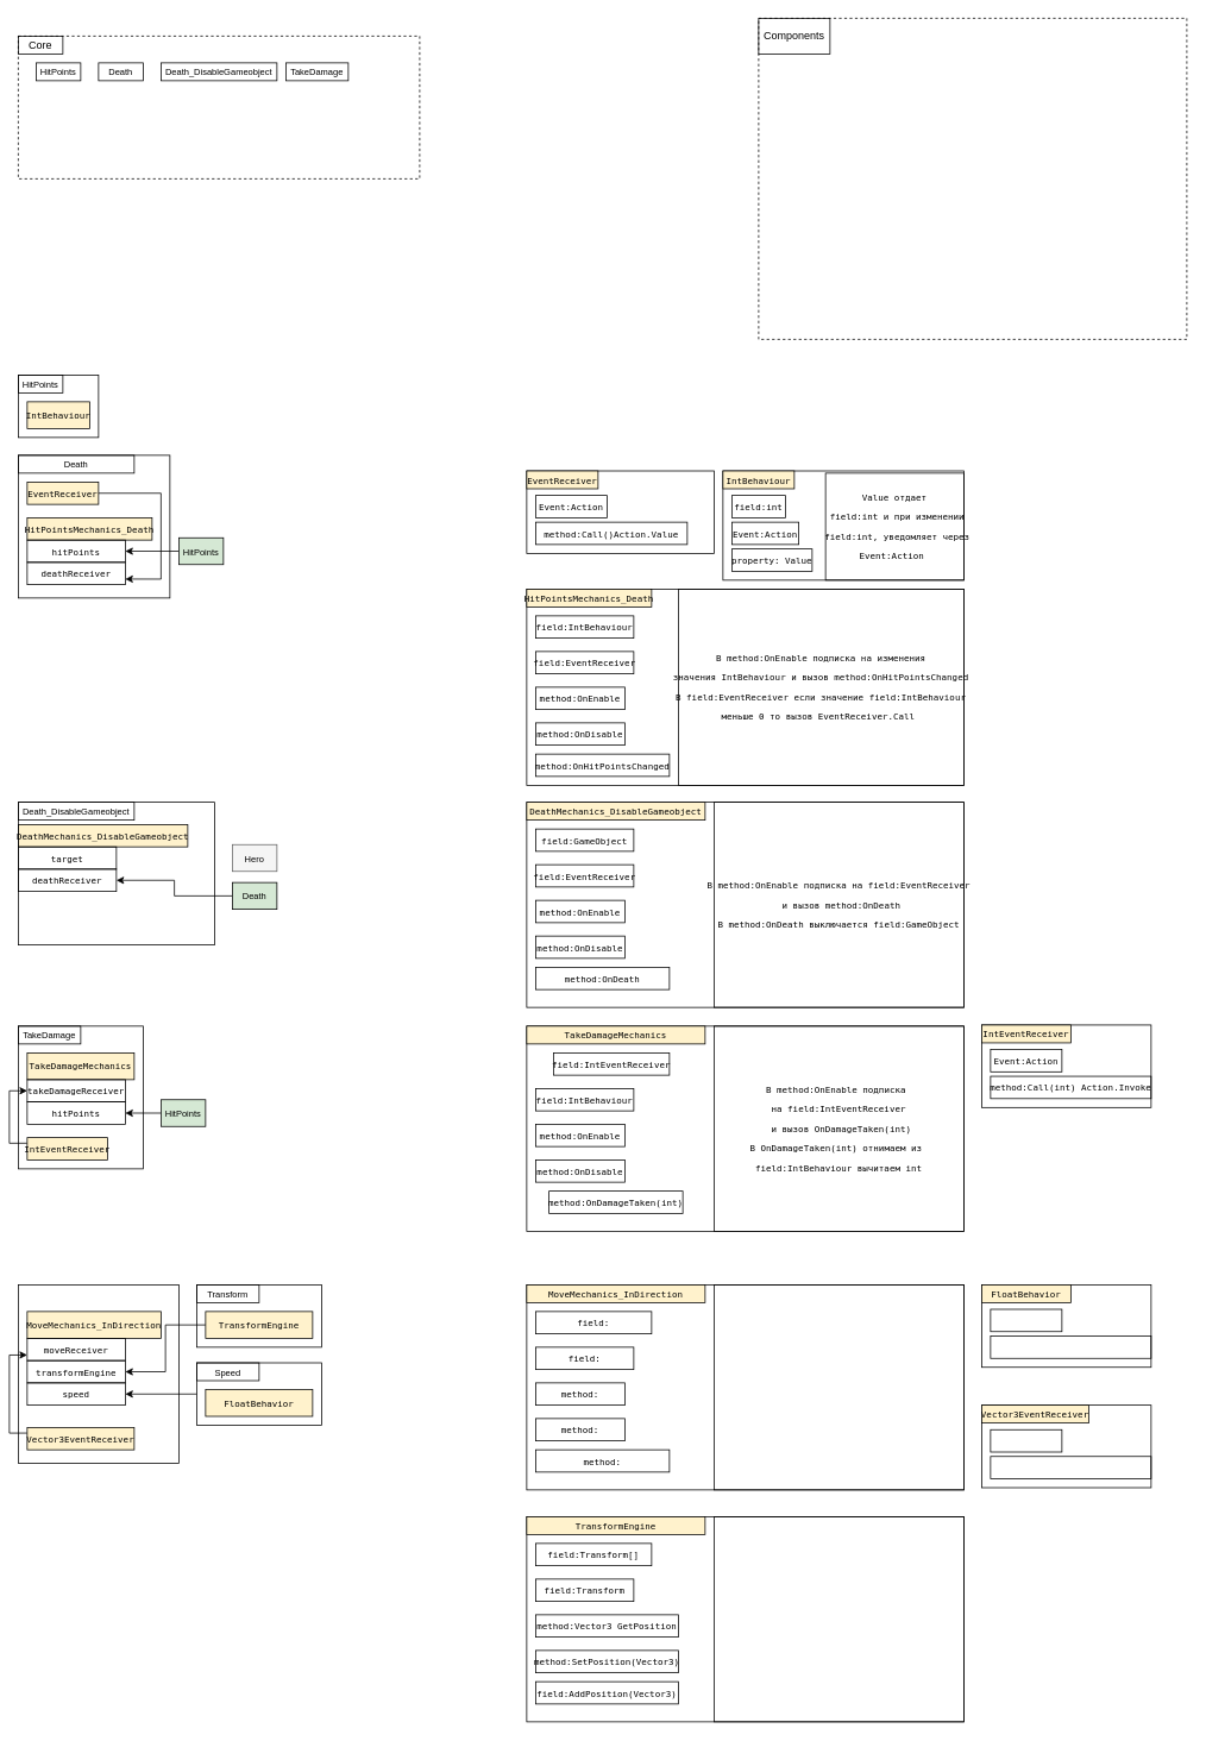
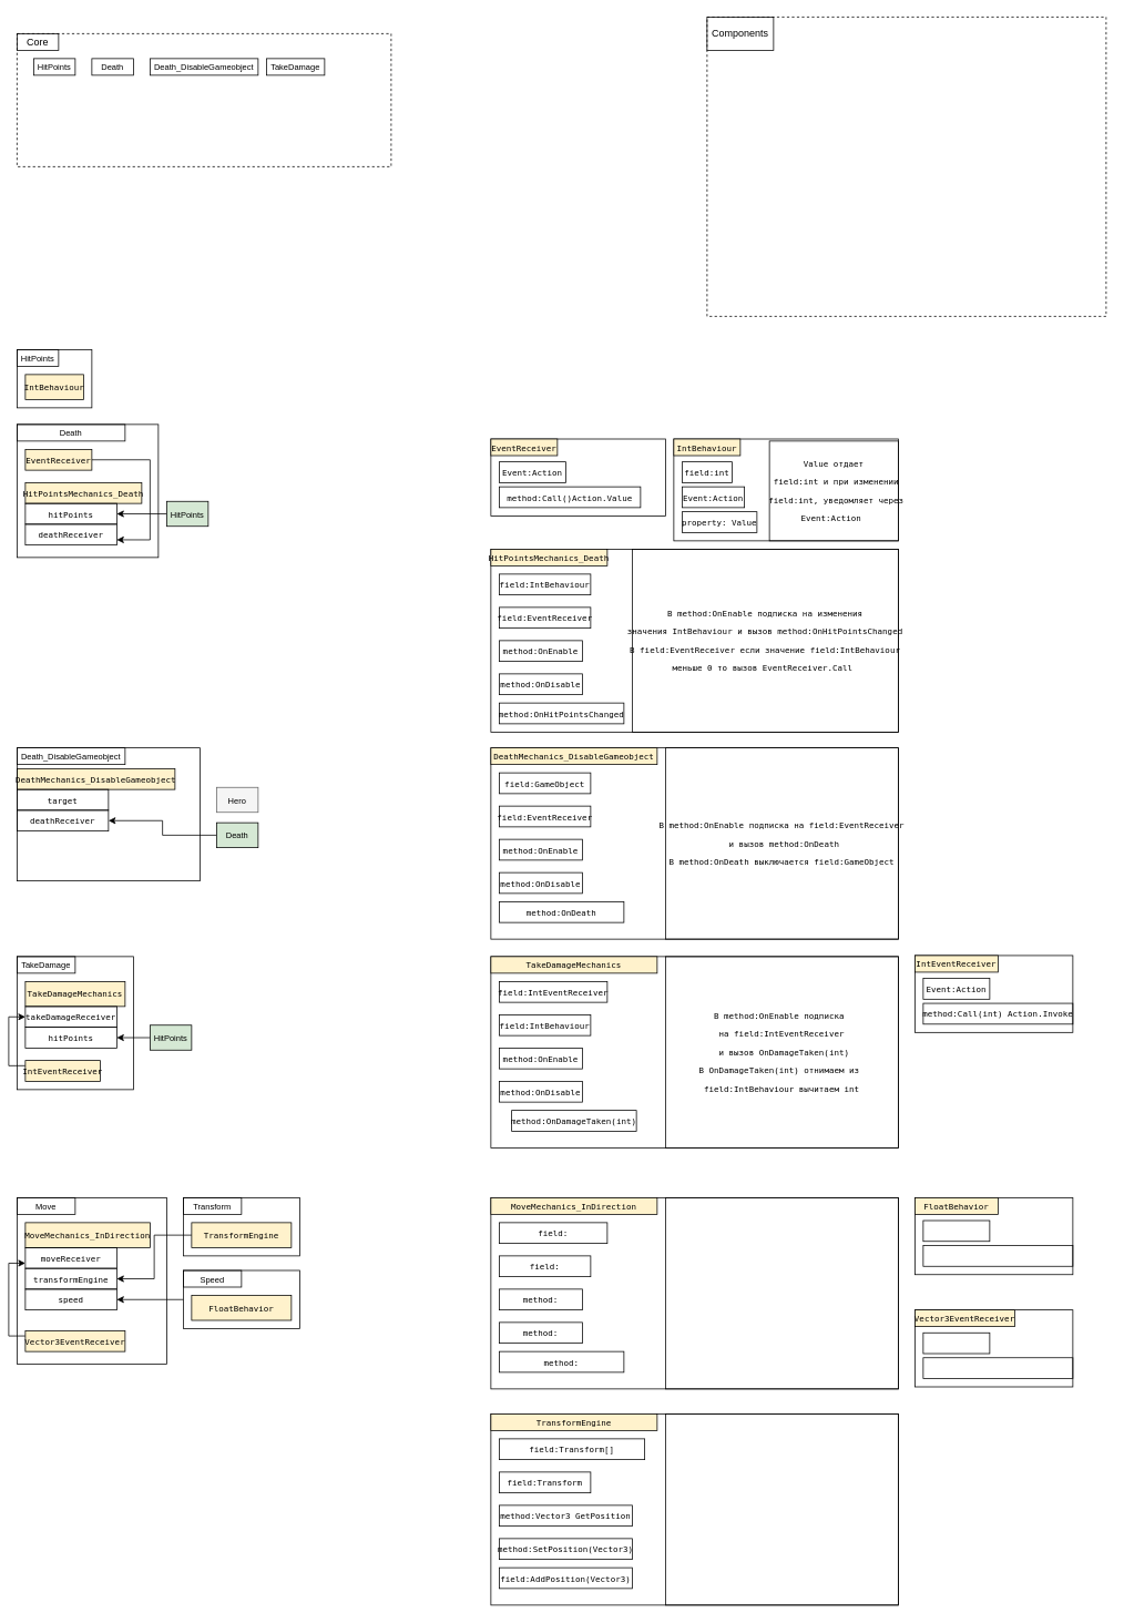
- <mxCell id="59" value="&lt;pre style=&quot;font-family: Consolas, monospace;&quot;&gt;&lt;pre style=&quot;font-family: Consolas, monospace;&quot;&gt;field:IntEventReceiver&lt;/pre&gt;&lt;/pre&gt;" style="rounded=0;whiteSpace=wrap;html=1;strokeColor=#000000;fontSize=10;fillColor=none;fontColor=#000000;labelBackgroundColor=none;" parent="1" vertex="1"><mxGeometry x="620" y="1180" width="130" height="25" as="geometry" /></mxCell>
+ <mxCell id="59" value="&lt;pre style=&quot;font-family: Consolas, monospace;&quot;&gt;&lt;pre style=&quot;font-family: Consolas, monospace;&quot;&gt;field:IntEventReceiver&lt;/pre&gt;&lt;/pre&gt;" style="rounded=0;whiteSpace=wrap;html=1;strokeColor=#000000;fontSize=10;fillColor=none;fontColor=#000000;labelBackgroundColor=none;" parent="1" vertex="1"><mxGeometry x="600" y="1180" width="130" height="25" as="geometry" /></mxCell>
+ <mxCell id="80" value="Move" style="rounded=0;whiteSpace=wrap;html=1;strokeColor=#000000;fontSize=10;fillColor=none;fontColor=#000000;labelBackgroundColor=none;" vertex="1" parent="1"><mxGeometry x="20" y="1440" width="70" height="20" as="geometry" /></mxCell>
- <mxCell id="105" value="&lt;pre style=&quot;font-family: Consolas, monospace;&quot;&gt;&lt;pre style=&quot;font-family: Consolas, monospace;&quot;&gt;field:Transform&lt;span style=&quot;&quot;&gt;[]&lt;/span&gt;&lt;/pre&gt;&lt;/pre&gt;" style="rounded=0;whiteSpace=wrap;html=1;strokeColor=#000000;fontSize=10;fillColor=none;fontColor=#000000;labelBackgroundColor=none;" vertex="1" parent="1"><mxGeometry x="600" y="1730" width="130" height="25" as="geometry" /></mxCell>
+ <mxCell id="105" value="&lt;pre style=&quot;font-family: Consolas, monospace;&quot;&gt;&lt;pre style=&quot;font-family: Consolas, monospace;&quot;&gt;field:Transform&lt;span style=&quot;&quot;&gt;[]&lt;/span&gt;&lt;/pre&gt;&lt;/pre&gt;" style="rounded=0;whiteSpace=wrap;html=1;strokeColor=#000000;fontSize=10;fillColor=none;fontColor=#000000;labelBackgroundColor=none;" vertex="1" parent="1"><mxGeometry x="600" y="1730" width="175" height="25" as="geometry" /></mxCell>
